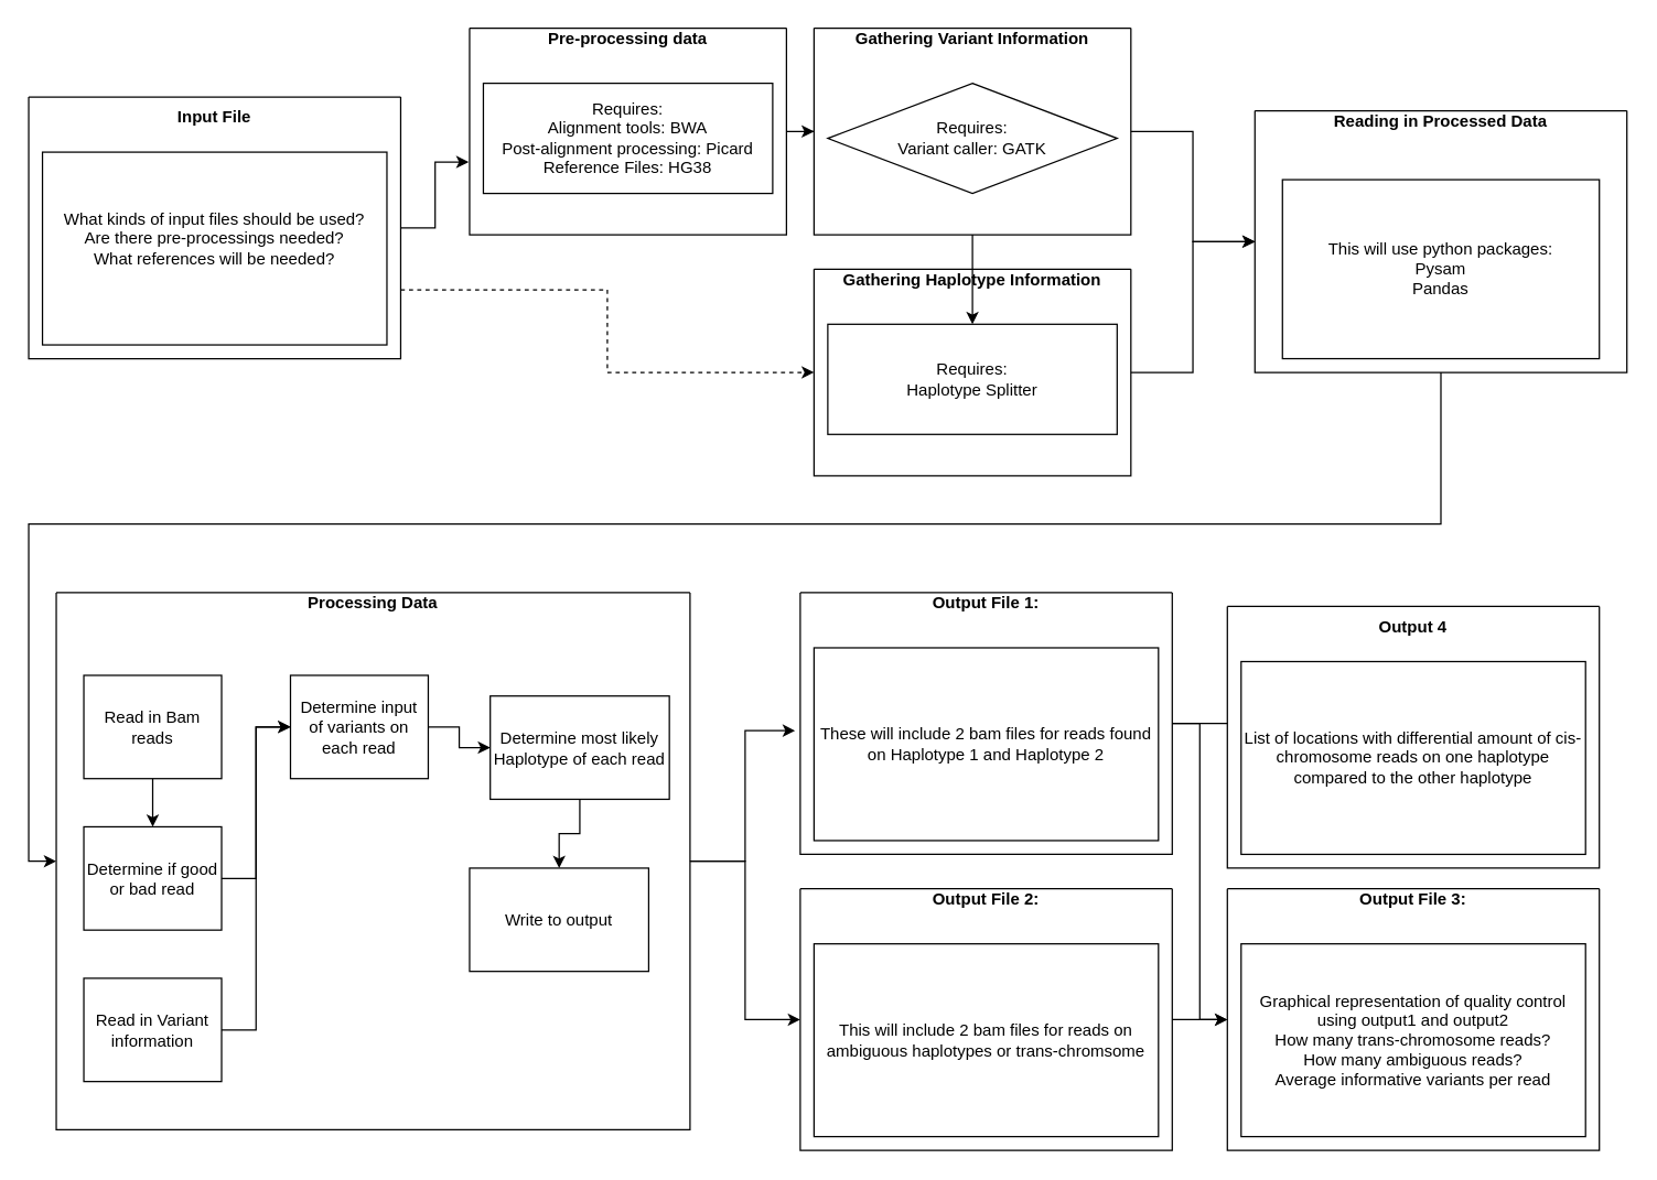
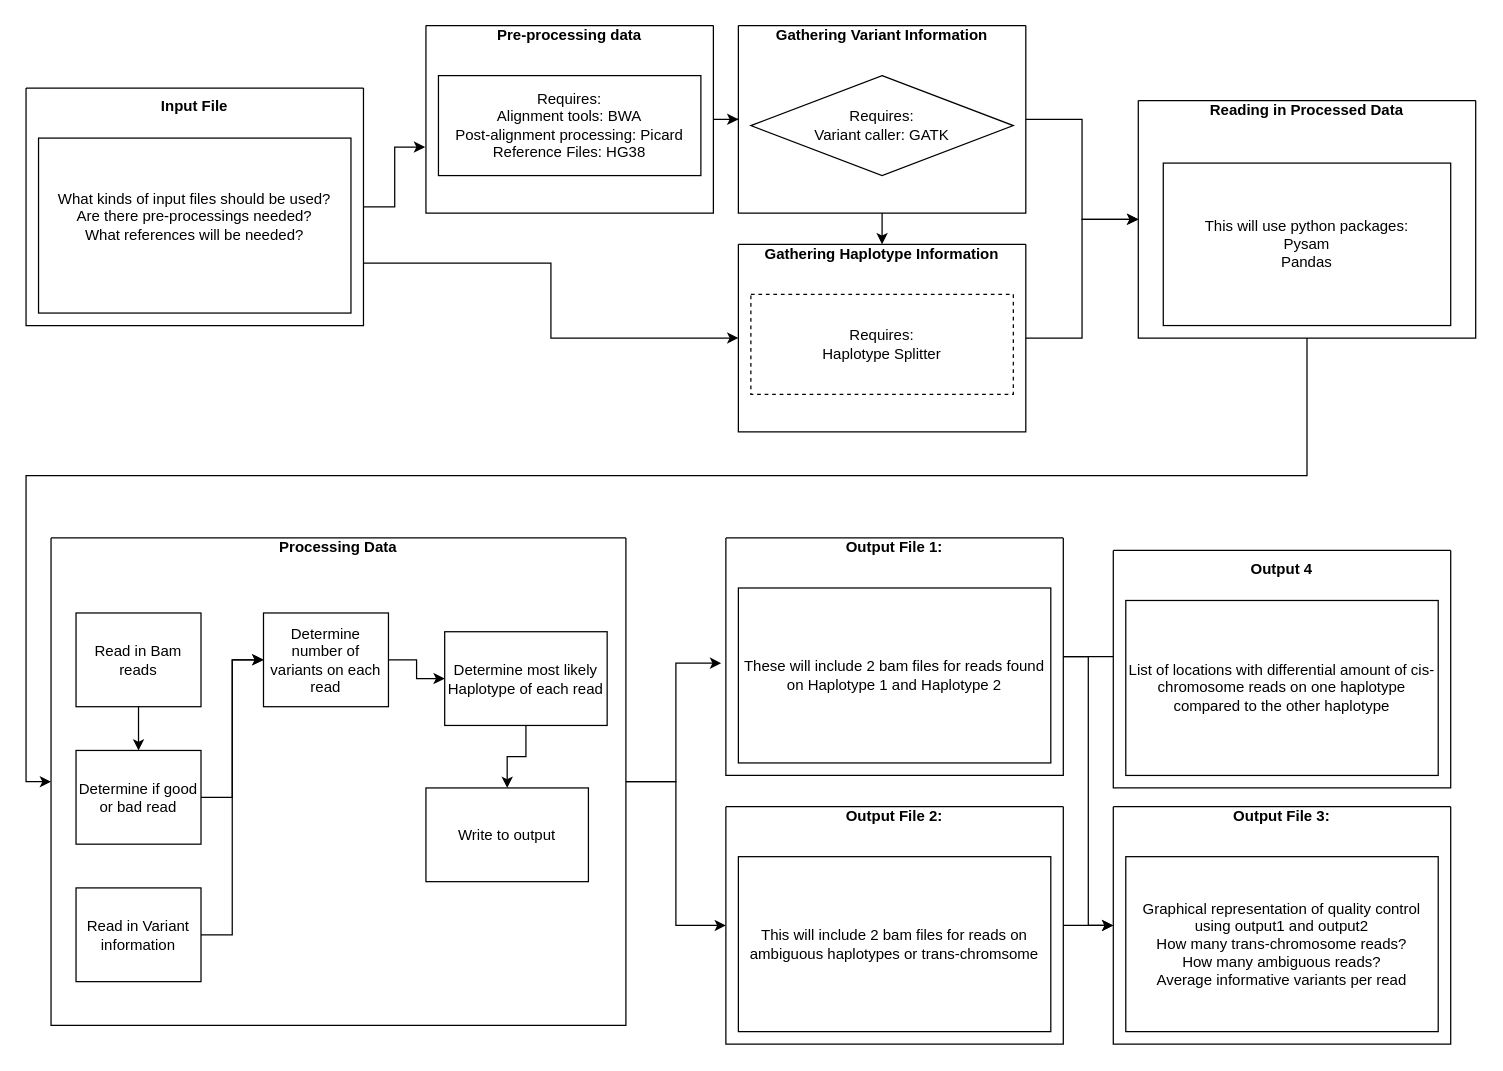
- <mxCell id="11" style="edgeStyle=orthogonalEdgeStyle;rounded=0;orthogonalLoop=1;jettySize=auto;html=1;" edge="1" parent="1" source="13" target="17"><mxGeometry relative="1" as="geometry" /></mxCell>
+ <mxCell id="11" style="edgeStyle=orthogonalEdgeStyle;rounded=0;orthogonalLoop=1;jettySize=auto;html=1;entryX=0.5;entryY=0;entryDx=0;entryDy=0;" edge="1" parent="1" source="13" target="16"><mxGeometry relative="1" as="geometry" /></mxCell>
- <mxCell id="3" style="edgeStyle=orthogonalEdgeStyle;rounded=0;orthogonalLoop=1;jettySize=auto;html=1;dashed=1;" edge="1" parent="1" source="4" target="16"><mxGeometry relative="1" as="geometry"><Array as="points"><mxPoint x="440" y="210" /><mxPoint x="440" y="270" /></Array></mxGeometry></mxCell>
+ <mxCell id="3" style="edgeStyle=orthogonalEdgeStyle;rounded=0;orthogonalLoop=1;jettySize=auto;html=1;" edge="1" parent="1" source="4" target="16"><mxGeometry relative="1" as="geometry"><Array as="points"><mxPoint x="440" y="210" /><mxPoint x="440" y="270" /></Array></mxGeometry></mxCell>
- <mxCell id="17" value="&lt;div&gt;Requires:&lt;/div&gt;&lt;div&gt;Haplotype Splitter&lt;br&gt;&lt;/div&gt;" style="whiteSpace=wrap;html=1;" vertex="1" parent="16"><mxGeometry x="10" y="40" width="210" height="80" as="geometry" /></mxCell>
+ <mxCell id="17" value="&lt;div&gt;Requires:&lt;/div&gt;&lt;div&gt;Haplotype Splitter&lt;br&gt;&lt;/div&gt;" style="whiteSpace=wrap;html=1;dashed=1;" vertex="1" parent="16"><mxGeometry x="10" y="40" width="210" height="80" as="geometry" /></mxCell>
- <mxCell id="22" value="Determine input of variants on each read" style="whiteSpace=wrap;html=1;" vertex="1" parent="20"><mxGeometry x="170" y="60" width="100" height="75" as="geometry" /></mxCell>
+ <mxCell id="22" value="Determine number of variants on each read" style="whiteSpace=wrap;html=1;" vertex="1" parent="20"><mxGeometry x="170" y="60" width="100" height="75" as="geometry" /></mxCell>
